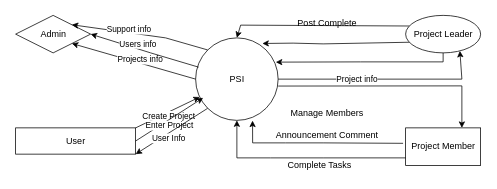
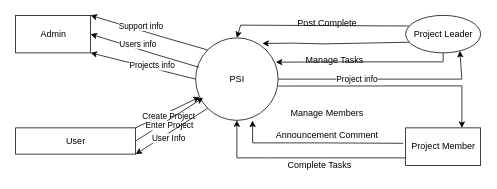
- <mxCell id="3" value="Admin" style="rhombus;html=1;dashed=0;whitespace=wrap;" parent="1" vertex="1"><mxGeometry x="20" y="20" width="100" height="50" as="geometry" /></mxCell>
+ <mxCell id="3" value="Admin" style="html=1;dashed=0;whitespace=wrap;" parent="1" vertex="1"><mxGeometry x="20" y="20" width="100" height="50" as="geometry" /></mxCell>
+ <mxCell id="19" value="Manage Tasks" style="text;html=1;align=center;verticalAlign=middle;resizable=0;points=[];autosize=1;strokeColor=none;fillColor=none;" parent="1" vertex="1"><mxGeometry x="395" y="70" width="100" height="20" as="geometry" /></mxCell>
